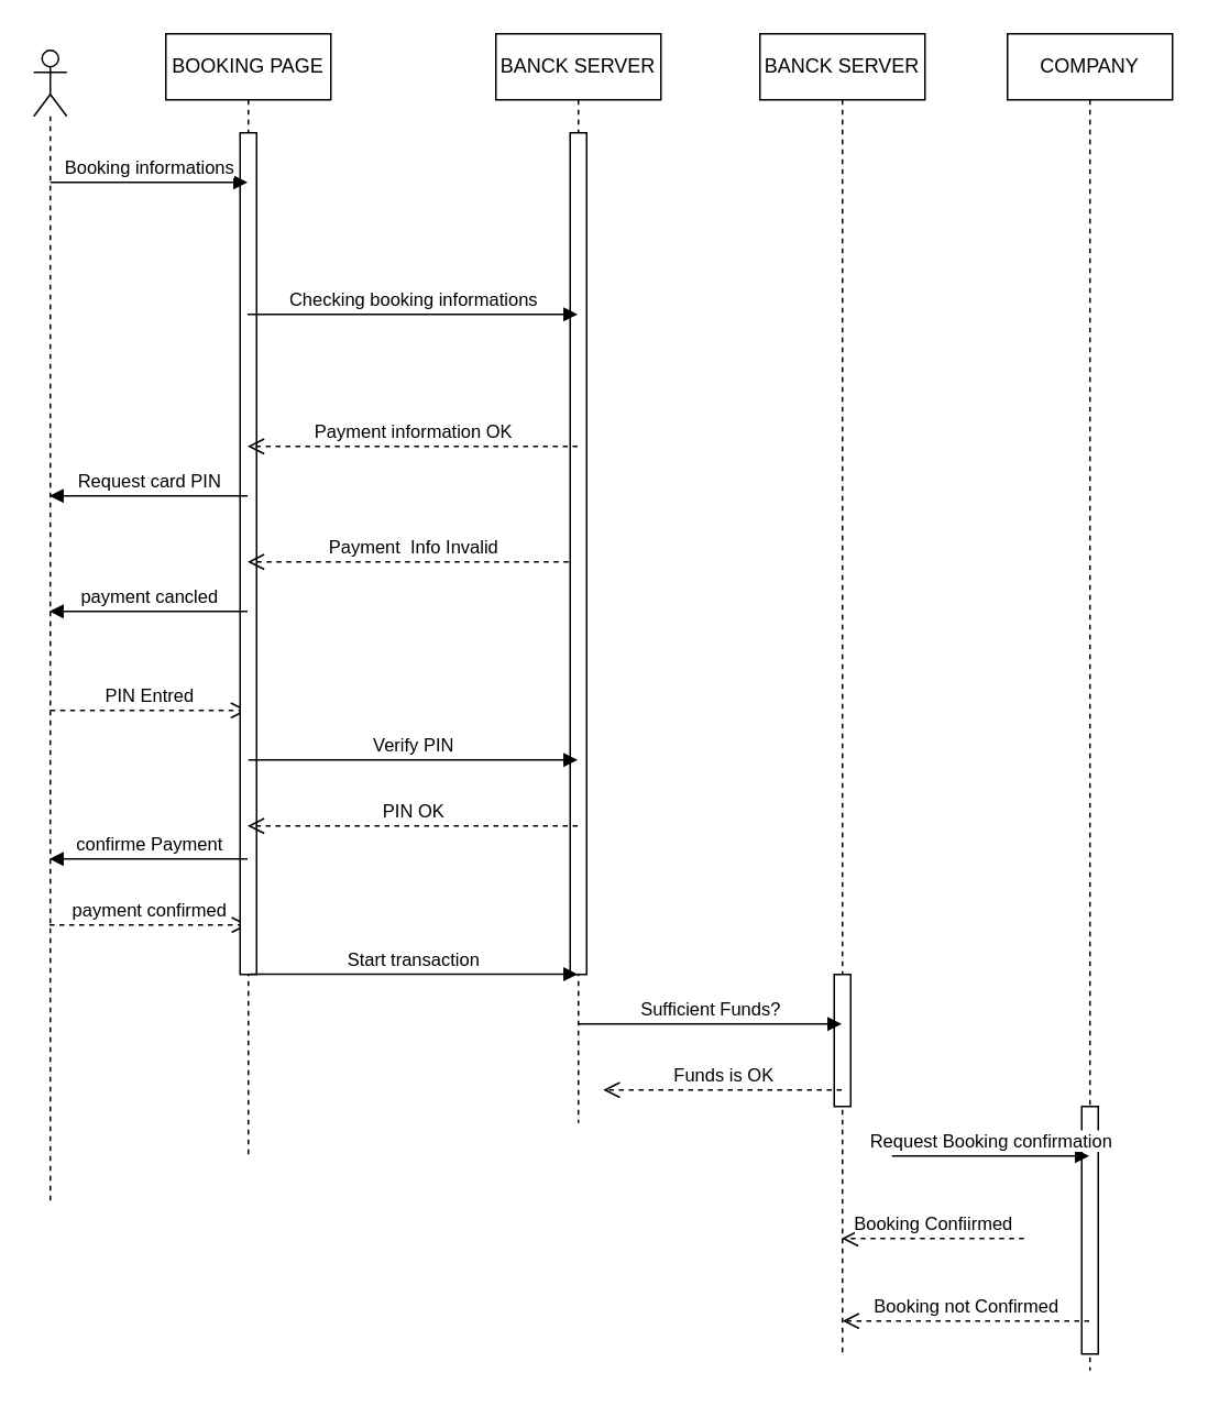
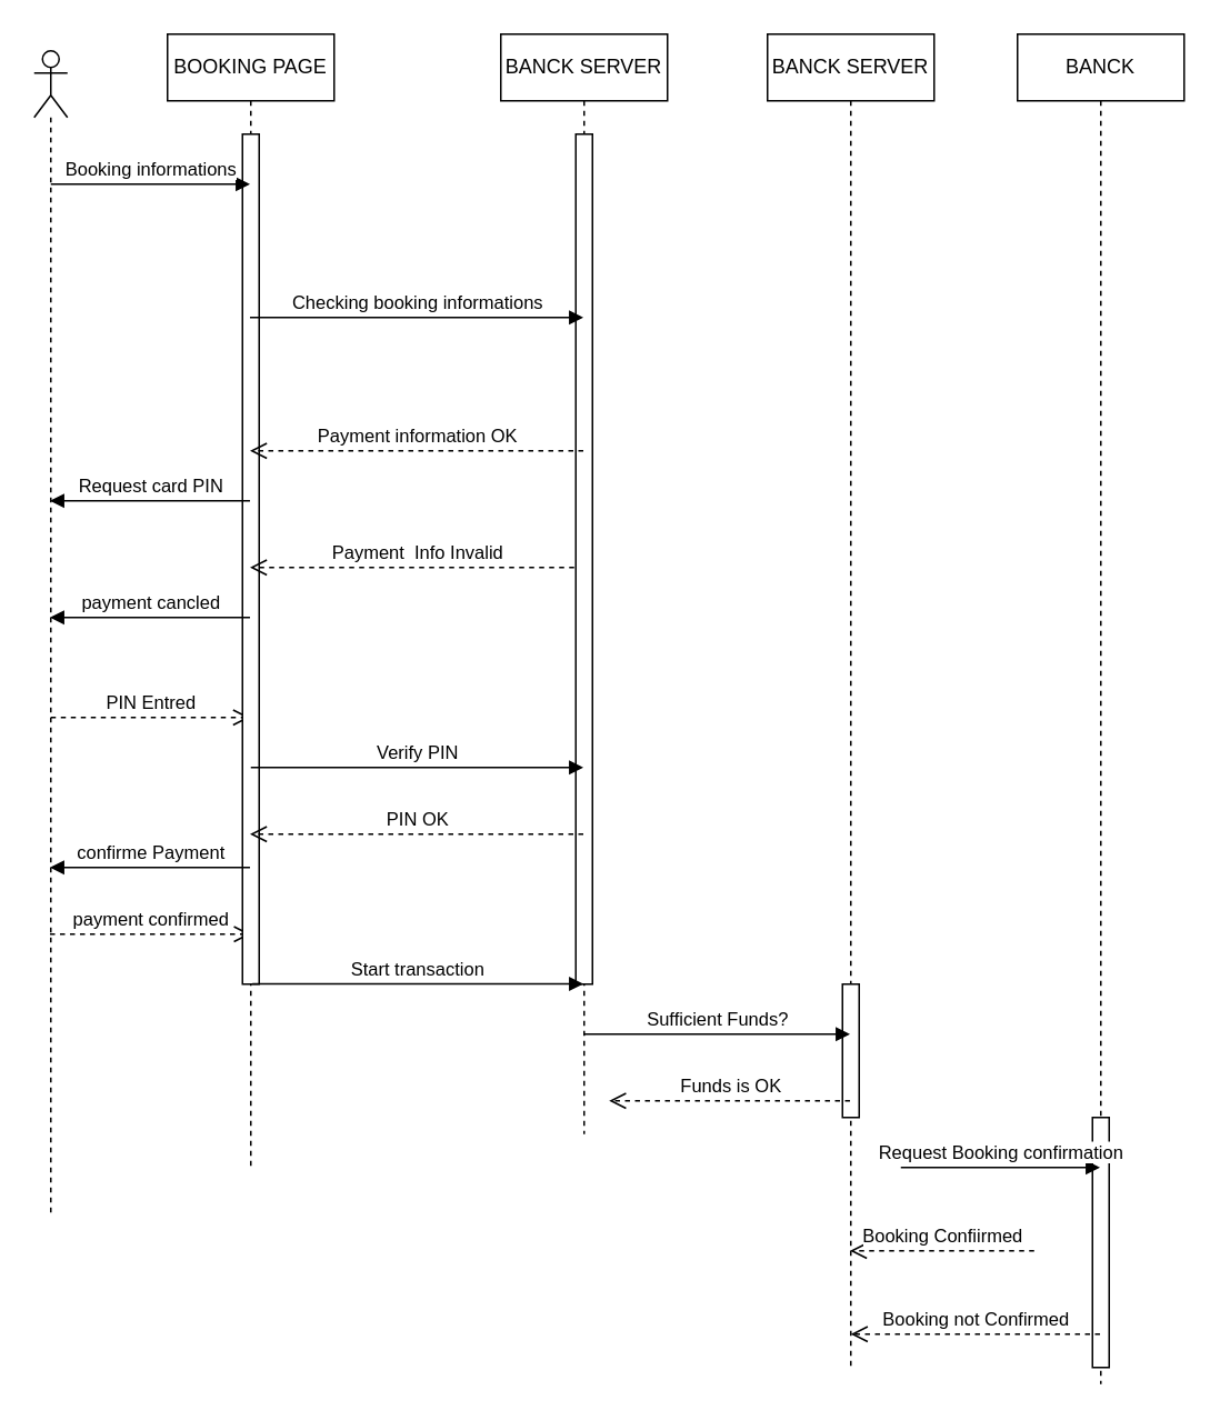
- <mxCell id="10" value="COMPANY" style="shape=umlLifeline;perimeter=lifelinePerimeter;whiteSpace=wrap;html=1;container=1;collapsible=0;recursiveResize=0;outlineConnect=0;" vertex="1" parent="1"><mxGeometry x="610" y="20" width="100" height="810" as="geometry" /></mxCell>
+ <mxCell id="10" value="BANCK" style="shape=umlLifeline;perimeter=lifelinePerimeter;whiteSpace=wrap;html=1;container=1;collapsible=0;recursiveResize=0;outlineConnect=0;" vertex="1" parent="1"><mxGeometry x="610" y="20" width="100" height="810" as="geometry" /></mxCell>
